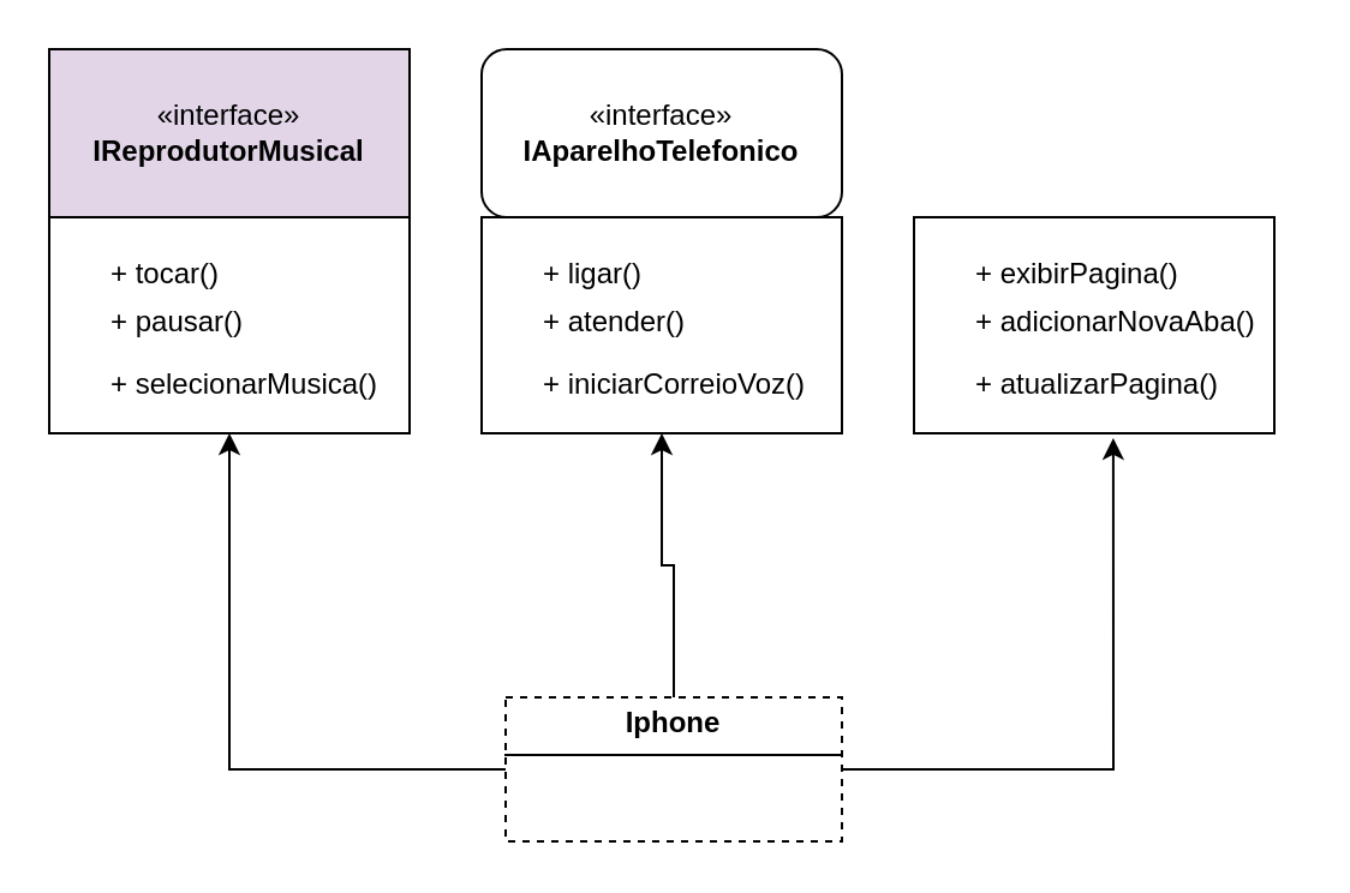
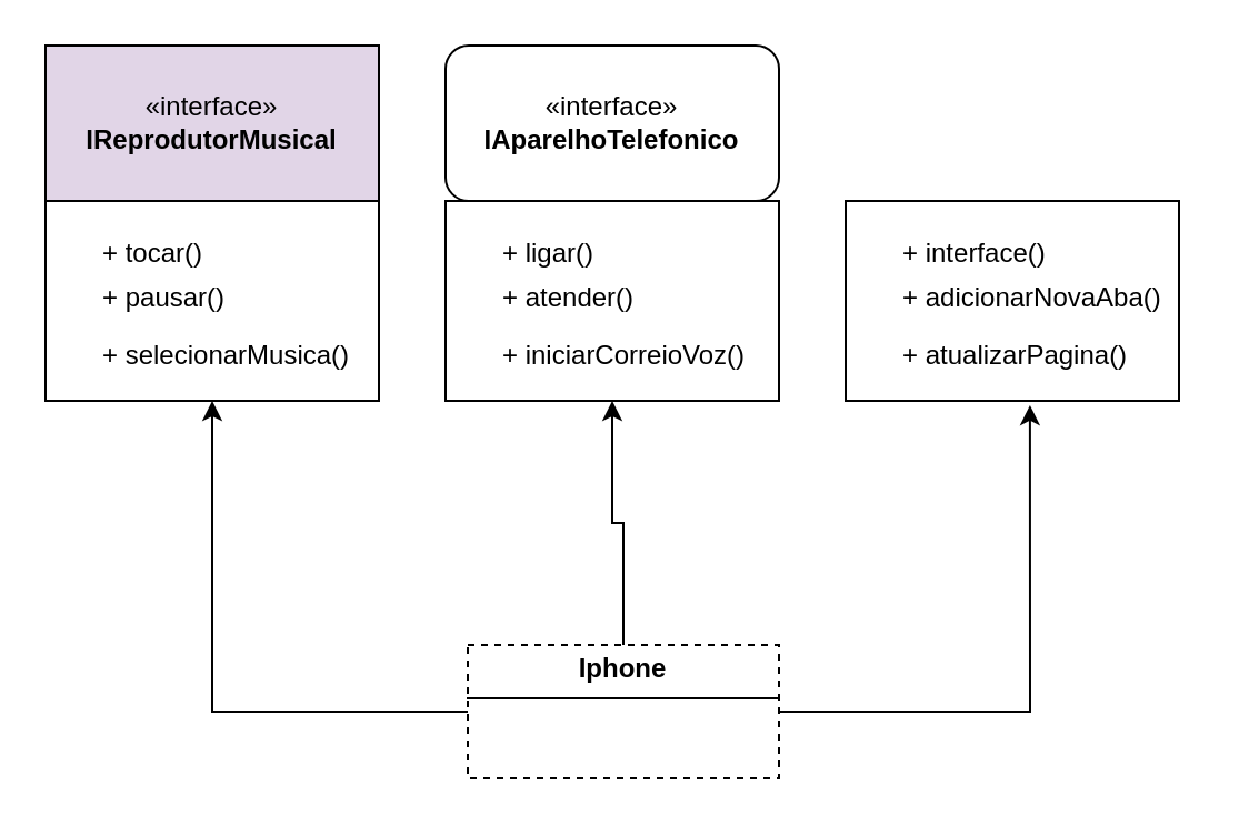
- <mxCell id="13" value="&lt;div&gt;+ exibirPagina()&lt;/div&gt;&lt;div&gt;&lt;br&gt;&lt;/div&gt;" style="text;strokeColor=none;fillColor=none;align=left;verticalAlign=top;spacingLeft=4;spacingRight=4;overflow=hidden;rotatable=0;points=[[0,0.5],[1,0.5]];portConstraint=eastwest;whiteSpace=wrap;html=1;" vertex="1" parent="1"><mxGeometry x="400" y="100" width="100" height="26" as="geometry" /></mxCell>
+ <mxCell id="13" value="&lt;div&gt;+ interface()&lt;/div&gt;&lt;div&gt;&lt;br&gt;&lt;/div&gt;" style="text;strokeColor=none;fillColor=none;align=left;verticalAlign=top;spacingLeft=4;spacingRight=4;overflow=hidden;rotatable=0;points=[[0,0.5],[1,0.5]];portConstraint=eastwest;whiteSpace=wrap;html=1;" vertex="1" parent="1"><mxGeometry x="400" y="100" width="100" height="26" as="geometry" /></mxCell>
